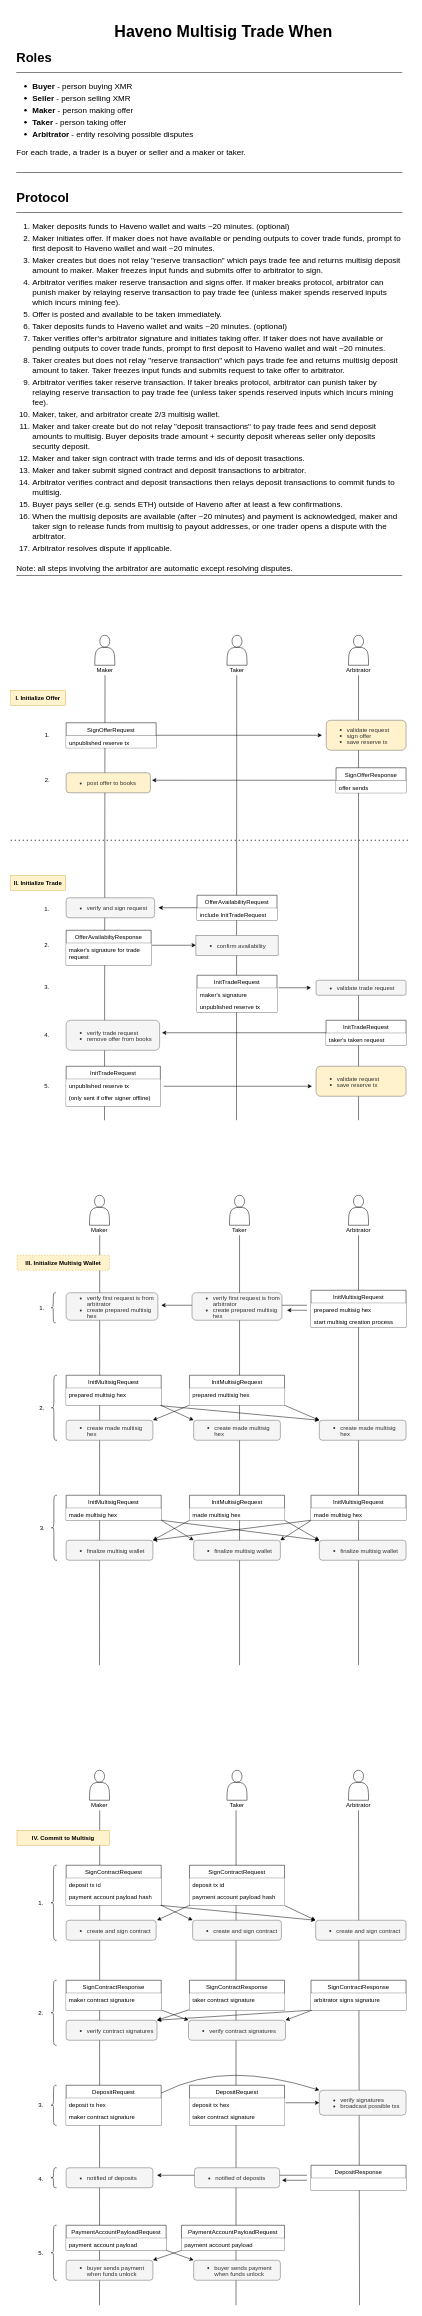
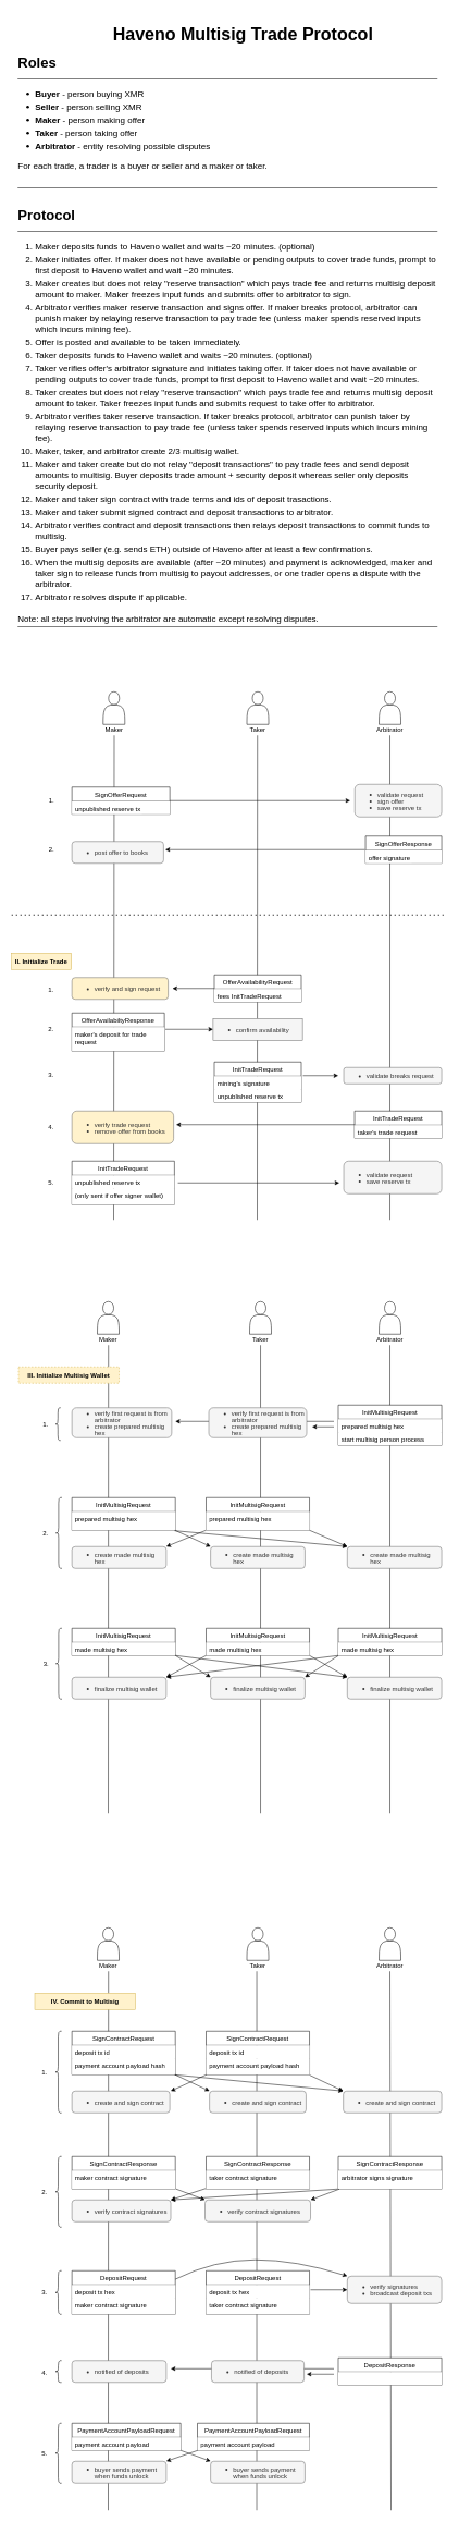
- <mxCell id="119" value="&lt;font style=&quot;font-size: 32px&quot;&gt;Haveno Multisig Trade When&lt;/font&gt;" style="text;html=1;strokeColor=none;fillColor=none;align=center;verticalAlign=middle;whiteSpace=wrap;rounded=0;fontSize=35;fontStyle=1;labelBackgroundColor=none;" parent="118" vertex="1"><mxGeometry x="56" y="10" width="534" height="60" as="geometry" /></mxCell>
+ <mxCell id="119" value="&lt;font style=&quot;font-size: 32px&quot;&gt;Haveno Multisig Trade Protocol&lt;/font&gt;" style="text;html=1;strokeColor=none;fillColor=none;align=center;verticalAlign=middle;whiteSpace=wrap;rounded=0;fontSize=35;fontStyle=1;labelBackgroundColor=none;" parent="118" vertex="1"><mxGeometry x="56" y="10" width="534" height="60" as="geometry" /></mxCell>
- <mxCell id="12" value="&lt;span style=&quot;font-size: 12px&quot;&gt;&lt;b&gt;I. Initialize Offer&lt;/b&gt;&lt;/span&gt;" style="rounded=0;whiteSpace=wrap;html=1;strokeWidth=1;fontSize=10;align=center;fillColor=#fff2cc;strokeColor=#d6b656;labelBackgroundColor=none;" parent="1" vertex="1"><mxGeometry x="20.47" y="1380" width="110" height="30" as="geometry" /></mxCell>
- <mxCell id="36" value="&lt;ul style=&quot;line-height: 12px; font-size: 12px;&quot;&gt;&lt;li style=&quot;font-size: 12px;&quot;&gt;validate request&lt;/li&gt;&lt;li style=&quot;font-size: 12px;&quot;&gt;sign offer&lt;/li&gt;&lt;li style=&quot;font-size: 12px;&quot;&gt;save reserve tx&lt;/li&gt;&lt;/ul&gt;" style="rounded=1;whiteSpace=wrap;html=1;strokeWidth=1;fontSize=12;align=left;labelBackgroundColor=none;fillColor=#fff2cc;strokeColor=#666666;fontColor=#333333;" parent="1" vertex="1"><mxGeometry x="651.44" y="1440" width="159.68" height="60" as="geometry" /></mxCell>
+ <mxCell id="36" value="&lt;ul style=&quot;line-height: 12px; font-size: 12px;&quot;&gt;&lt;li style=&quot;font-size: 12px;&quot;&gt;validate request&lt;/li&gt;&lt;li style=&quot;font-size: 12px;&quot;&gt;sign offer&lt;/li&gt;&lt;li style=&quot;font-size: 12px;&quot;&gt;save reserve tx&lt;/li&gt;&lt;/ul&gt;" style="rounded=1;whiteSpace=wrap;html=1;strokeWidth=1;fontSize=12;align=left;labelBackgroundColor=none;fillColor=#f5f5f5;strokeColor=#666666;fontColor=#333333;" parent="1" vertex="1"><mxGeometry x="651.44" y="1440" width="159.68" height="60" as="geometry" /></mxCell>
- <mxCell id="17" value="&lt;ul style=&quot;line-height: 12px; font-size: 12px;&quot;&gt;&lt;li style=&quot;font-size: 12px;&quot;&gt;post offer to books&lt;/li&gt;&lt;/ul&gt;" style="rounded=1;whiteSpace=wrap;html=1;strokeWidth=1;fontSize=12;align=left;labelBackgroundColor=none;fillColor=#fff2cc;strokeColor=#666666;fontColor=#333333;" parent="1" vertex="1"><mxGeometry x="131.3" y="1545" width="168.44" height="40" as="geometry" /></mxCell>
+ <mxCell id="17" value="&lt;ul style=&quot;line-height: 12px; font-size: 12px;&quot;&gt;&lt;li style=&quot;font-size: 12px;&quot;&gt;post offer to books&lt;/li&gt;&lt;/ul&gt;" style="rounded=1;whiteSpace=wrap;html=1;strokeWidth=1;fontSize=12;align=left;labelBackgroundColor=none;fillColor=#f5f5f5;strokeColor=#666666;fontColor=#333333;" parent="1" vertex="1"><mxGeometry x="131.3" y="1545" width="168.44" height="40" as="geometry" /></mxCell>
- <mxCell id="38" value="offer sends" style="text;strokeColor=none;align=left;verticalAlign=top;spacingLeft=4;spacingRight=4;overflow=hidden;rotatable=0;points=[[0,0.5],[1,0.5]];portConstraint=eastwest;fillColor=#ffffff;labelBackgroundColor=#ffffff;" parent="37" vertex="1"><mxGeometry y="26" width="140" height="24" as="geometry" /></mxCell>
+ <mxCell id="38" value="offer signature" style="text;strokeColor=none;align=left;verticalAlign=top;spacingLeft=4;spacingRight=4;overflow=hidden;rotatable=0;points=[[0,0.5],[1,0.5]];portConstraint=eastwest;fillColor=#ffffff;labelBackgroundColor=#ffffff;" parent="37" vertex="1"><mxGeometry y="26" width="140" height="24" as="geometry" /></mxCell>
- <mxCell id="19" value="&lt;ul style=&quot;line-height: 12px; font-size: 12px;&quot;&gt;&lt;li style=&quot;font-size: 12px;&quot;&gt;verify and sign request&lt;/li&gt;&lt;/ul&gt;" style="rounded=1;whiteSpace=wrap;html=1;strokeWidth=1;fontSize=12;align=left;fillColor=#f5f5f5;labelBackgroundColor=none;strokeColor=#666666;fontColor=#333333;fontStyle=0" parent="1" vertex="1"><mxGeometry x="131.3" y="1795" width="176.92" height="40" as="geometry" /></mxCell>
+ <mxCell id="19" value="&lt;ul style=&quot;line-height: 12px; font-size: 12px;&quot;&gt;&lt;li style=&quot;font-size: 12px;&quot;&gt;verify and sign request&lt;/li&gt;&lt;/ul&gt;" style="rounded=1;whiteSpace=wrap;html=1;strokeWidth=1;fontSize=12;align=left;fillColor=#fff2cc;labelBackgroundColor=none;strokeColor=#666666;fontColor=#333333;fontStyle=0;" parent="1" vertex="1"><mxGeometry x="131.3" y="1795" width="176.92" height="40" as="geometry" /></mxCell>
- <mxCell id="147" value="include InitTradeRequest" style="text;strokeColor=none;align=left;verticalAlign=top;spacingLeft=4;spacingRight=4;overflow=hidden;rotatable=0;points=[[0,0.5],[1,0.5]];portConstraint=eastwest;fillColor=#ffffff;labelBackgroundColor=#ffffff;" parent="146" vertex="1"><mxGeometry y="26" width="160" height="24" as="geometry" /></mxCell>
+ <mxCell id="147" value="fees InitTradeRequest" style="text;strokeColor=none;align=left;verticalAlign=top;spacingLeft=4;spacingRight=4;overflow=hidden;rotatable=0;points=[[0,0.5],[1,0.5]];portConstraint=eastwest;fillColor=#ffffff;labelBackgroundColor=#ffffff;" parent="146" vertex="1"><mxGeometry y="26" width="160" height="24" as="geometry" /></mxCell>
- <mxCell id="21" value="maker's signature for trade request" style="text;strokeColor=none;align=left;verticalAlign=top;spacingLeft=4;spacingRight=4;overflow=hidden;rotatable=0;points=[[0,0.5],[1,0.5]];portConstraint=eastwest;fillColor=#ffffff;whiteSpace=wrap;labelBackgroundColor=#ffffff;" parent="20" vertex="1"><mxGeometry y="26" width="170" height="44" as="geometry" /></mxCell>
+ <mxCell id="21" value="maker's deposit for trade request" style="text;strokeColor=none;align=left;verticalAlign=top;spacingLeft=4;spacingRight=4;overflow=hidden;rotatable=0;points=[[0,0.5],[1,0.5]];portConstraint=eastwest;fillColor=#ffffff;whiteSpace=wrap;labelBackgroundColor=#ffffff;" parent="20" vertex="1"><mxGeometry y="26" width="170" height="44" as="geometry" /></mxCell>
- <mxCell id="23" value="&lt;ul style=&quot;line-height: 12px; font-size: 12px;&quot;&gt;&lt;li style=&quot;font-size: 12px;&quot;&gt;validate trade request&lt;/li&gt;&lt;/ul&gt;" style="rounded=1;whiteSpace=wrap;html=1;strokeWidth=1;fontSize=12;align=left;fillColor=#f5f5f5;labelBackgroundColor=none;strokeColor=#666666;fontColor=#333333;" parent="1" vertex="1"><mxGeometry x="631.12" y="1960" width="180" height="30" as="geometry" /></mxCell>
+ <mxCell id="23" value="&lt;ul style=&quot;line-height: 12px; font-size: 12px;&quot;&gt;&lt;li style=&quot;font-size: 12px;&quot;&gt;validate breaks request&lt;/li&gt;&lt;/ul&gt;" style="rounded=1;whiteSpace=wrap;html=1;strokeWidth=1;fontSize=12;align=left;fillColor=#f5f5f5;labelBackgroundColor=none;strokeColor=#666666;fontColor=#333333;" parent="1" vertex="1"><mxGeometry x="631.12" y="1960" width="180" height="30" as="geometry" /></mxCell>
- <mxCell id="150" value="maker's signature" style="text;strokeColor=none;align=left;verticalAlign=top;spacingLeft=4;spacingRight=4;overflow=hidden;rotatable=0;points=[[0,0.5],[1,0.5]];portConstraint=eastwest;fillColor=#ffffff;labelBackgroundColor=#ffffff;" parent="149" vertex="1"><mxGeometry y="26" width="160" height="24" as="geometry" /></mxCell>
+ <mxCell id="150" value="mining's signature" style="text;strokeColor=none;align=left;verticalAlign=top;spacingLeft=4;spacingRight=4;overflow=hidden;rotatable=0;points=[[0,0.5],[1,0.5]];portConstraint=eastwest;fillColor=#ffffff;labelBackgroundColor=#ffffff;" parent="149" vertex="1"><mxGeometry y="26" width="160" height="24" as="geometry" /></mxCell>
- <mxCell id="27" value="&lt;ul style=&quot;line-height: 12px ; font-size: 12px&quot;&gt;&lt;li style=&quot;font-size: 12px&quot;&gt;verify trade request&lt;/li&gt;&lt;li style=&quot;font-size: 12px&quot;&gt;remove offer from books&lt;/li&gt;&lt;/ul&gt;" style="rounded=1;whiteSpace=wrap;html=1;strokeWidth=1;fontSize=12;align=left;fillColor=#f5f5f5;labelBackgroundColor=none;strokeColor=#666666;fontColor=#333333;" parent="1" vertex="1"><mxGeometry x="131.3" y="2040" width="186.92" height="60" as="geometry" /></mxCell>
+ <mxCell id="27" value="&lt;ul style=&quot;line-height: 12px ; font-size: 12px&quot;&gt;&lt;li style=&quot;font-size: 12px&quot;&gt;verify trade request&lt;/li&gt;&lt;li style=&quot;font-size: 12px&quot;&gt;remove offer from books&lt;/li&gt;&lt;/ul&gt;" style="rounded=1;whiteSpace=wrap;html=1;strokeWidth=1;fontSize=12;align=left;fillColor=#fff2cc;labelBackgroundColor=none;strokeColor=#666666;fontColor=#333333;" parent="1" vertex="1"><mxGeometry x="131.3" y="2040" width="186.92" height="60" as="geometry" /></mxCell>
- <mxCell id="25" value="taker's taken request" style="text;strokeColor=none;align=left;verticalAlign=top;spacingLeft=4;spacingRight=4;overflow=hidden;rotatable=0;points=[[0,0.5],[1,0.5]];portConstraint=eastwest;fillColor=#ffffff;labelBackgroundColor=#ffffff;" parent="24" vertex="1"><mxGeometry y="26" width="160" height="24" as="geometry" /></mxCell>
+ <mxCell id="25" value="taker's trade request" style="text;strokeColor=none;align=left;verticalAlign=top;spacingLeft=4;spacingRight=4;overflow=hidden;rotatable=0;points=[[0,0.5],[1,0.5]];portConstraint=eastwest;fillColor=#ffffff;labelBackgroundColor=#ffffff;" parent="24" vertex="1"><mxGeometry y="26" width="160" height="24" as="geometry" /></mxCell>
- <mxCell id="31" value="&lt;ul style=&quot;line-height: 12px; font-size: 12px;&quot;&gt;&lt;li style=&quot;font-size: 12px;&quot;&gt;validate request&lt;/li&gt;&lt;li style=&quot;font-size: 12px;&quot;&gt;&lt;span style=&quot;font-size: 12px;&quot;&gt;save reserve tx&lt;/span&gt;&lt;br style=&quot;font-size: 12px;&quot;&gt;&lt;/li&gt;&lt;/ul&gt;" style="rounded=1;whiteSpace=wrap;html=1;strokeWidth=1;fontSize=12;align=left;fillColor=#fff2cc;labelBackgroundColor=none;strokeColor=#666666;fontColor=#333333;" parent="1" vertex="1"><mxGeometry x="631.12" y="2132" width="180" height="60" as="geometry" /></mxCell>
+ <mxCell id="31" value="&lt;ul style=&quot;line-height: 12px; font-size: 12px;&quot;&gt;&lt;li style=&quot;font-size: 12px;&quot;&gt;validate request&lt;/li&gt;&lt;li style=&quot;font-size: 12px;&quot;&gt;&lt;span style=&quot;font-size: 12px;&quot;&gt;save reserve tx&lt;/span&gt;&lt;br style=&quot;font-size: 12px;&quot;&gt;&lt;/li&gt;&lt;/ul&gt;" style="rounded=1;whiteSpace=wrap;html=1;strokeWidth=1;fontSize=12;align=left;fillColor=#f5f5f5;labelBackgroundColor=none;strokeColor=#666666;fontColor=#333333;" parent="1" vertex="1"><mxGeometry x="631.12" y="2132" width="180" height="60" as="geometry" /></mxCell>
- <mxCell id="30" value="(only sent if offer signer offline)" style="text;strokeColor=none;align=left;verticalAlign=top;spacingLeft=4;spacingRight=4;overflow=hidden;rotatable=0;points=[[0,0.5],[1,0.5]];portConstraint=eastwest;fillColor=#ffffff;whiteSpace=wrap;labelBackgroundColor=#ffffff;" parent="28" vertex="1"><mxGeometry y="50" width="188.44" height="30" as="geometry" /></mxCell>
+ <mxCell id="30" value="(only sent if offer signer wallet)" style="text;strokeColor=none;align=left;verticalAlign=top;spacingLeft=4;spacingRight=4;overflow=hidden;rotatable=0;points=[[0,0.5],[1,0.5]];portConstraint=eastwest;fillColor=#ffffff;whiteSpace=wrap;labelBackgroundColor=#ffffff;" parent="28" vertex="1"><mxGeometry y="50" width="188.44" height="30" as="geometry" /></mxCell>
- <mxCell id="52" value="start multisig creation process" style="text;strokeColor=none;align=left;verticalAlign=top;spacingLeft=4;spacingRight=4;overflow=hidden;rotatable=0;points=[[0,0.5],[1,0.5]];portConstraint=eastwest;fillColor=#ffffff;whiteSpace=wrap;labelBackgroundColor=#ffffff;" parent="50" vertex="1"><mxGeometry y="50" width="190.12" height="24" as="geometry" /></mxCell>
+ <mxCell id="52" value="start multisig person process" style="text;strokeColor=none;align=left;verticalAlign=top;spacingLeft=4;spacingRight=4;overflow=hidden;rotatable=0;points=[[0,0.5],[1,0.5]];portConstraint=eastwest;fillColor=#ffffff;whiteSpace=wrap;labelBackgroundColor=#ffffff;" parent="50" vertex="1"><mxGeometry y="50" width="190.12" height="24" as="geometry" /></mxCell>
- <mxCell id="95" value="&lt;span style=&quot;font-size: 12px&quot;&gt;&lt;b&gt;IV. Commit to Multisig&lt;/b&gt;&lt;/span&gt;" style="rounded=0;whiteSpace=wrap;html=1;strokeWidth=1;fontSize=10;align=center;fillColor=#fff2cc;strokeColor=#d6b656;labelBackgroundColor=none;" parent="1" vertex="1"><mxGeometry x="33" y="3660" width="185.06" height="30" as="geometry" /></mxCell>
+ <mxCell id="95" value="&lt;span style=&quot;font-size: 12px&quot;&gt;&lt;b&gt;IV. Commit to Multisig&lt;/b&gt;&lt;/span&gt;" style="rounded=0;whiteSpace=wrap;html=1;strokeWidth=1;fontSize=10;align=center;fillColor=#fff2cc;strokeColor=#d6b656;labelBackgroundColor=none;" parent="1" vertex="1"><mxGeometry x="63" y="3660" width="185.06" height="30" as="geometry" /></mxCell>
- <mxCell id="114" value="&lt;ul style=&quot;line-height: 12px; font-size: 12px;&quot;&gt;&lt;li style=&quot;font-size: 12px;&quot;&gt;&lt;span style=&quot;font-size: 12px;&quot;&gt;verify signatures&lt;/span&gt;&lt;br style=&quot;font-size: 12px;&quot;&gt;&lt;/li&gt;&lt;li style=&quot;font-size: 12px;&quot;&gt;&lt;span style=&quot;font-size: 12px;&quot;&gt;broadcast possible txs&lt;/span&gt;&lt;/li&gt;&lt;/ul&gt;" style="rounded=1;whiteSpace=wrap;html=1;strokeWidth=1;fontSize=12;align=left;fillColor=#f5f5f5;labelBackgroundColor=none;strokeColor=#666666;fontColor=#333333;" parent="1" vertex="1"><mxGeometry x="637.62" y="4180" width="173.5" height="50" as="geometry" /></mxCell>
+ <mxCell id="114" value="&lt;ul style=&quot;line-height: 12px; font-size: 12px;&quot;&gt;&lt;li style=&quot;font-size: 12px;&quot;&gt;&lt;span style=&quot;font-size: 12px;&quot;&gt;verify signatures&lt;/span&gt;&lt;br style=&quot;font-size: 12px;&quot;&gt;&lt;/li&gt;&lt;li style=&quot;font-size: 12px;&quot;&gt;&lt;span style=&quot;font-size: 12px;&quot;&gt;broadcast deposit txs&lt;/span&gt;&lt;/li&gt;&lt;/ul&gt;" style="rounded=1;whiteSpace=wrap;html=1;strokeWidth=1;fontSize=12;align=left;fillColor=#f5f5f5;labelBackgroundColor=none;strokeColor=#666666;fontColor=#333333;" parent="1" vertex="1"><mxGeometry x="637.62" y="4180" width="173.5" height="50" as="geometry" /></mxCell>
